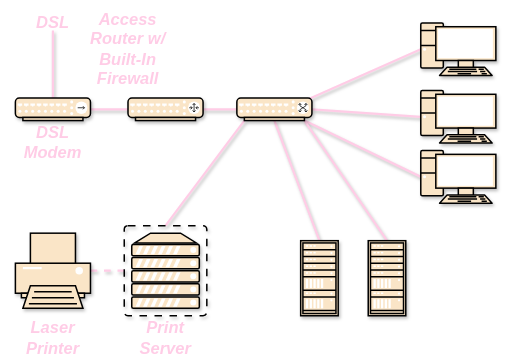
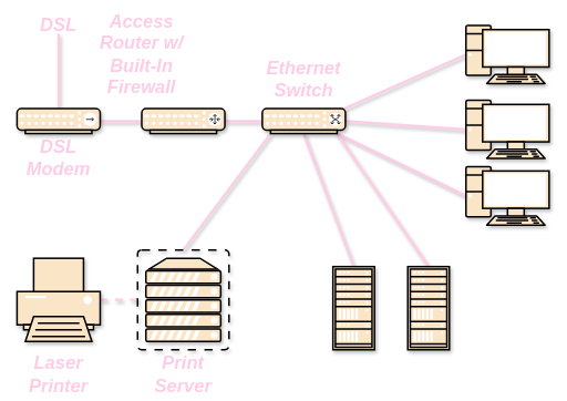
+ <mxCell id="15" value="&lt;font style=&quot;font-size: 22px&quot;&gt;&lt;span&gt;&lt;span&gt;Ethernet Switch&lt;/span&gt;&lt;/span&gt;&lt;/font&gt;" style="text;html=1;strokeColor=none;fillColor=none;align=center;verticalAlign=middle;rounded=0;shadow=1;whiteSpace=wrap;labelBackgroundColor=none;labelBorderColor=none;fontStyle=3;glass=0;fontColor=#FFCCE6;" vertex="1" parent="1"><mxGeometry x="300" y="70" width="130" height="50" as="geometry" /></mxCell>
